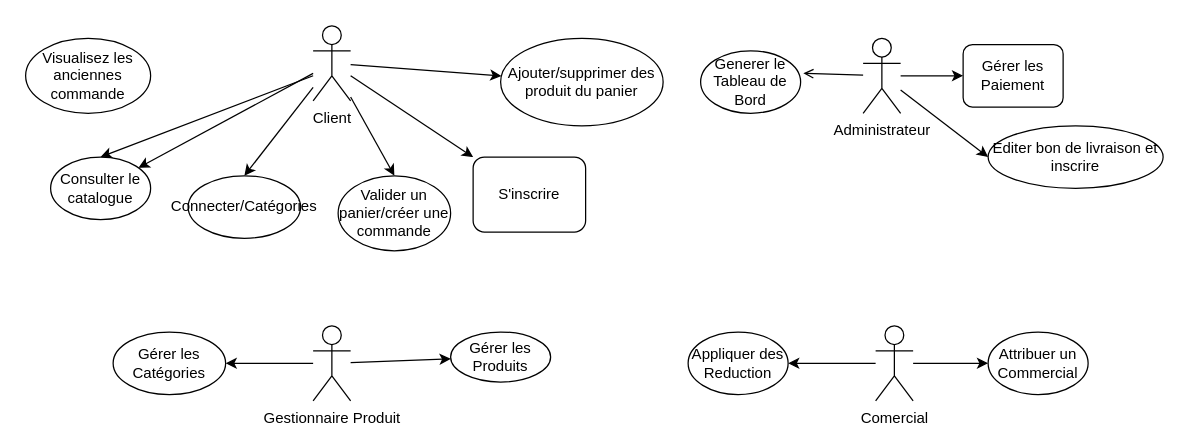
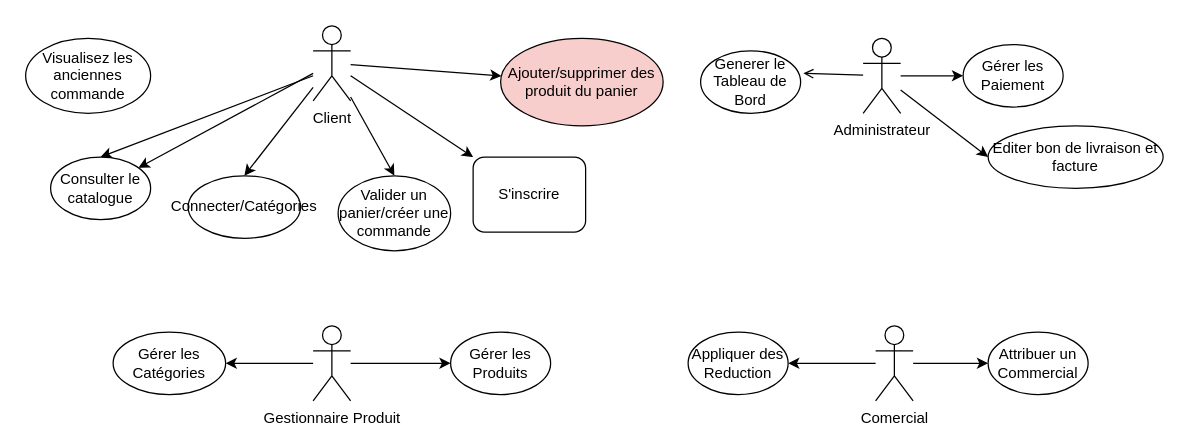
- <mxCell id="23" value="Gérer les Paiement" style="whiteSpace=wrap;html=1;rounded=1;" vertex="1" parent="1"><mxGeometry x="770" y="35" width="80" height="50" as="geometry" /></mxCell>
+ <mxCell id="23" value="Gérer les Paiement" style="ellipse;whiteSpace=wrap;html=1;" vertex="1" parent="1"><mxGeometry x="770" y="35" width="80" height="50" as="geometry" /></mxCell>
- <mxCell id="18" value="Ajouter/supprimer des produit du panier" style="ellipse;whiteSpace=wrap;html=1;" vertex="1" parent="1"><mxGeometry x="400" y="30" width="130" height="70" as="geometry" /></mxCell>
+ <mxCell id="18" value="Ajouter/supprimer des produit du panier" style="ellipse;whiteSpace=wrap;html=1;fillColor=#f8cecc;" vertex="1" parent="1"><mxGeometry x="400" y="30" width="130" height="70" as="geometry" /></mxCell>
- <mxCell id="24" value="Editer bon de livraison et inscrire" style="ellipse;whiteSpace=wrap;html=1;" vertex="1" parent="1"><mxGeometry x="790" y="100" width="140" height="50" as="geometry" /></mxCell>
+ <mxCell id="24" value="Editer bon de livraison et facture" style="ellipse;whiteSpace=wrap;html=1;" vertex="1" parent="1"><mxGeometry x="790" y="100" width="140" height="50" as="geometry" /></mxCell>
- <mxCell id="17" value="Gérer les Produits" style="ellipse;whiteSpace=wrap;html=1;" vertex="1" parent="1"><mxGeometry x="360" y="265" width="80" height="40" as="geometry" /></mxCell>
+ <mxCell id="17" value="Gérer les Produits" style="ellipse;whiteSpace=wrap;html=1;" vertex="1" parent="1"><mxGeometry x="360" y="265" width="80" height="50" as="geometry" /></mxCell>
